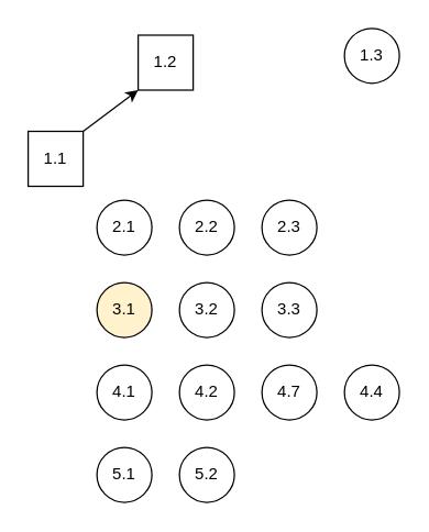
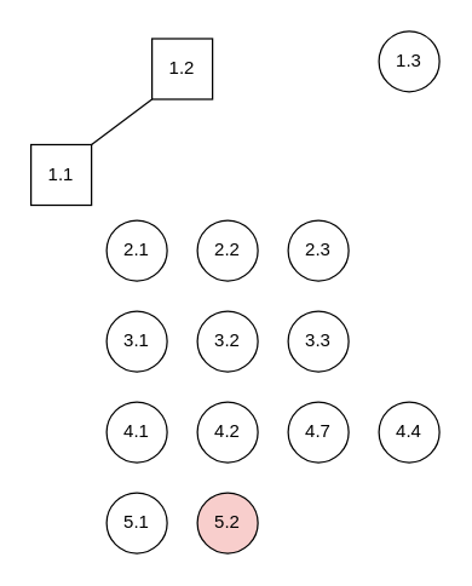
- <mxCell id="17" value="" style="endArrow=classic;html=1;rounded=0;exitX=1;exitY=0;exitDx=0;exitDy=0;entryX=0;entryY=1;entryDx=0;entryDy=0;" edge="1" parent="1" source="2" target="3"><mxGeometry width="50" height="50" relative="1" as="geometry"><mxPoint x="110" y="125" as="sourcePoint" /><mxPoint x="160" y="75" as="targetPoint" /></mxGeometry></mxCell>
+ <mxCell id="17" value="" style="endArrow=none;html=1;rounded=0;exitX=1;exitY=0;exitDx=0;exitDy=0;entryX=0;entryY=1;entryDx=0;entryDy=0;" edge="1" parent="1" source="2" target="3"><mxGeometry width="50" height="50" relative="1" as="geometry"><mxPoint x="110" y="125" as="sourcePoint" /><mxPoint x="160" y="75" as="targetPoint" /></mxGeometry></mxCell>
- <mxCell id="8" value="3.1" style="ellipse;whiteSpace=wrap;html=1;aspect=fixed;fillColor=#fff2cc;" vertex="1" parent="1"><mxGeometry x="70" y="205" width="40" height="40" as="geometry" /></mxCell>
+ <mxCell id="8" value="3.1" style="ellipse;whiteSpace=wrap;html=1;aspect=fixed;" vertex="1" parent="1"><mxGeometry x="70" y="205" width="40" height="40" as="geometry" /></mxCell>
- <mxCell id="16" value="5.2" style="ellipse;whiteSpace=wrap;html=1;aspect=fixed;" vertex="1" parent="1"><mxGeometry x="130" y="325" width="40" height="40" as="geometry" /></mxCell>
+ <mxCell id="16" value="5.2" style="ellipse;whiteSpace=wrap;html=1;aspect=fixed;fillColor=#f8cecc;" vertex="1" parent="1"><mxGeometry x="130" y="325" width="40" height="40" as="geometry" /></mxCell>
